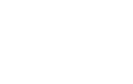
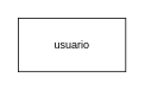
+ <mxCell id="2" value="usuario" style="rounded=0;whiteSpace=wrap;html=1;" vertex="1" parent="1"><mxGeometry x="20" y="20" width="120" height="60" as="geometry" /></mxCell>
